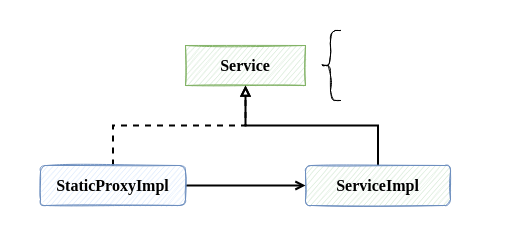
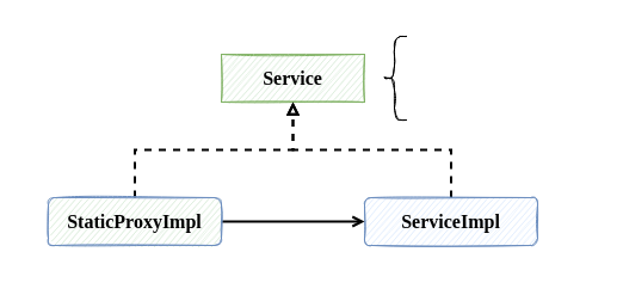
- <mxCell id="4" style="edgeStyle=orthogonalEdgeStyle;rounded=0;orthogonalLoop=1;jettySize=auto;html=1;strokeWidth=2;endArrow=block;endFill=0;dashed=0;exitX=0.5;exitY=0;exitDx=0;exitDy=0;" parent="1" source="5" target="3" edge="1"><mxGeometry relative="1" as="geometry" /></mxCell>
+ <mxCell id="4" style="edgeStyle=orthogonalEdgeStyle;rounded=0;orthogonalLoop=1;jettySize=auto;html=1;strokeWidth=2;endArrow=block;endFill=0;dashed=1;exitX=0.5;exitY=0;exitDx=0;exitDy=0;" parent="1" source="5" target="3" edge="1"><mxGeometry relative="1" as="geometry" /></mxCell>
- <mxCell id="9" value="&lt;font face=&quot;Comic Sans MS&quot; style=&quot;font-size: 16px;&quot;&gt;&lt;b&gt;StaticProxyImpl&lt;/b&gt;&lt;/font&gt;" style="rounded=1;whiteSpace=wrap;html=1;fillColor=#dae8fc;strokeColor=#6c8ebf;sketch=1;strokeWidth=1;fontSize=13;" vertex="1" parent="1"><mxGeometry x="40" y="165" width="145" height="40" as="geometry" /></mxCell>
+ <mxCell id="9" value="&lt;font face=&quot;Comic Sans MS&quot; style=&quot;font-size: 16px;&quot;&gt;&lt;b&gt;StaticProxyImpl&lt;/b&gt;&lt;/font&gt;" style="rounded=1;whiteSpace=wrap;html=1;fillColor=#d5e8d4;strokeColor=#6c8ebf;sketch=1;strokeWidth=1;fontSize=13;" vertex="1" parent="1"><mxGeometry x="40" y="165" width="145" height="40" as="geometry" /></mxCell>
- <mxCell id="5" value="&lt;font face=&quot;Comic Sans MS&quot; style=&quot;font-size: 16px;&quot;&gt;&lt;b&gt;ServiceImpl&lt;/b&gt;&lt;/font&gt;" style="rounded=1;whiteSpace=wrap;html=1;fillColor=#d5e8d4;strokeColor=#6c8ebf;sketch=1;strokeWidth=1;fontSize=13;" parent="1" vertex="1"><mxGeometry x="305" y="165" width="145" height="40" as="geometry" /></mxCell>
+ <mxCell id="5" value="&lt;font face=&quot;Comic Sans MS&quot; style=&quot;font-size: 16px;&quot;&gt;&lt;b&gt;ServiceImpl&lt;/b&gt;&lt;/font&gt;" style="rounded=1;whiteSpace=wrap;html=1;fillColor=#dae8fc;strokeColor=#6c8ebf;sketch=1;strokeWidth=1;fontSize=13;" parent="1" vertex="1"><mxGeometry x="305" y="165" width="145" height="40" as="geometry" /></mxCell>
